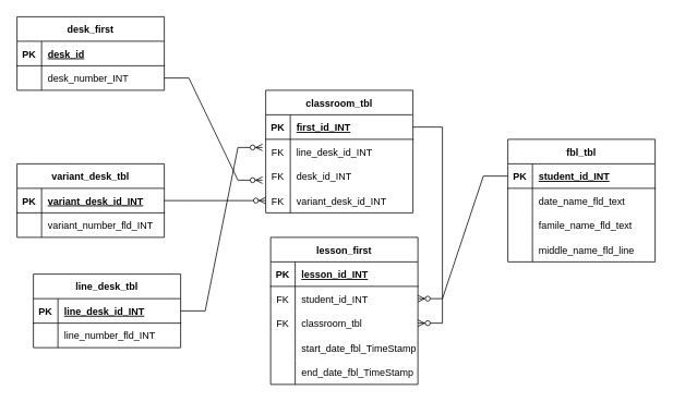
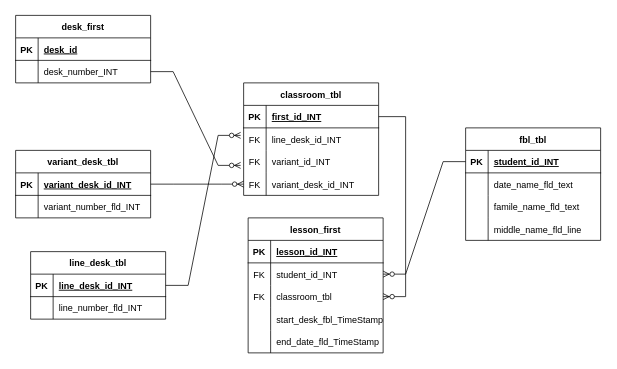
- <mxCell id="11" value="desk_id_INT" style="shape=partialRectangle;connectable=0;fillColor=none;top=0;left=0;bottom=0;right=0;align=left;spacingLeft=6;overflow=hidden;" vertex="1" parent="9"><mxGeometry x="30" width="150" height="30" as="geometry"><mxRectangle width="150" height="30" as="alternateBounds" /></mxGeometry></mxCell>
+ <mxCell id="11" value="variant_id_INT" style="shape=partialRectangle;connectable=0;fillColor=none;top=0;left=0;bottom=0;right=0;align=left;spacingLeft=6;overflow=hidden;" vertex="1" parent="9"><mxGeometry x="30" width="150" height="30" as="geometry"><mxRectangle width="150" height="30" as="alternateBounds" /></mxGeometry></mxCell>
- <mxCell id="63" value="start_date_fbl_TimeStamp" style="shape=partialRectangle;connectable=0;fillColor=none;top=0;left=0;bottom=0;right=0;align=left;spacingLeft=6;overflow=hidden;" vertex="1" parent="61"><mxGeometry x="30" width="150" height="30" as="geometry"><mxRectangle width="150" height="30" as="alternateBounds" /></mxGeometry></mxCell>
+ <mxCell id="63" value="start_desk_fbl_TimeStamp" style="shape=partialRectangle;connectable=0;fillColor=none;top=0;left=0;bottom=0;right=0;align=left;spacingLeft=6;overflow=hidden;" vertex="1" parent="61"><mxGeometry x="30" width="150" height="30" as="geometry"><mxRectangle width="150" height="30" as="alternateBounds" /></mxGeometry></mxCell>
- <mxCell id="66" value="end_date_fbl_TimeStamp" style="shape=partialRectangle;connectable=0;fillColor=none;top=0;left=0;bottom=0;right=0;align=left;spacingLeft=6;overflow=hidden;" vertex="1" parent="64"><mxGeometry x="30" width="150" height="30" as="geometry"><mxRectangle width="150" height="30" as="alternateBounds" /></mxGeometry></mxCell>
+ <mxCell id="66" value="end_date_fld_TimeStamp" style="shape=partialRectangle;connectable=0;fillColor=none;top=0;left=0;bottom=0;right=0;align=left;spacingLeft=6;overflow=hidden;" vertex="1" parent="64"><mxGeometry x="30" width="150" height="30" as="geometry"><mxRectangle width="150" height="30" as="alternateBounds" /></mxGeometry></mxCell>
